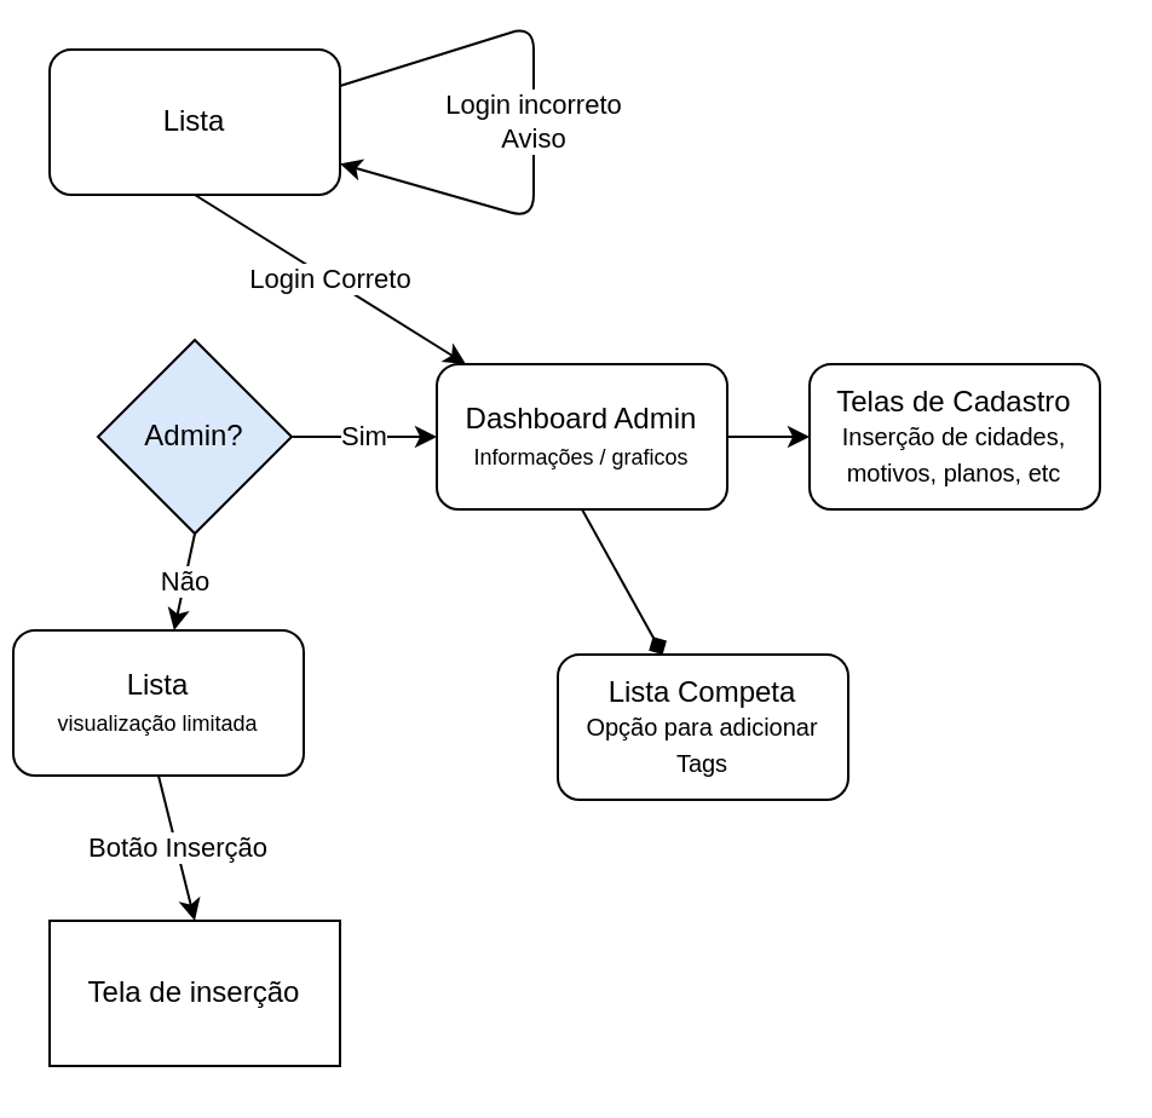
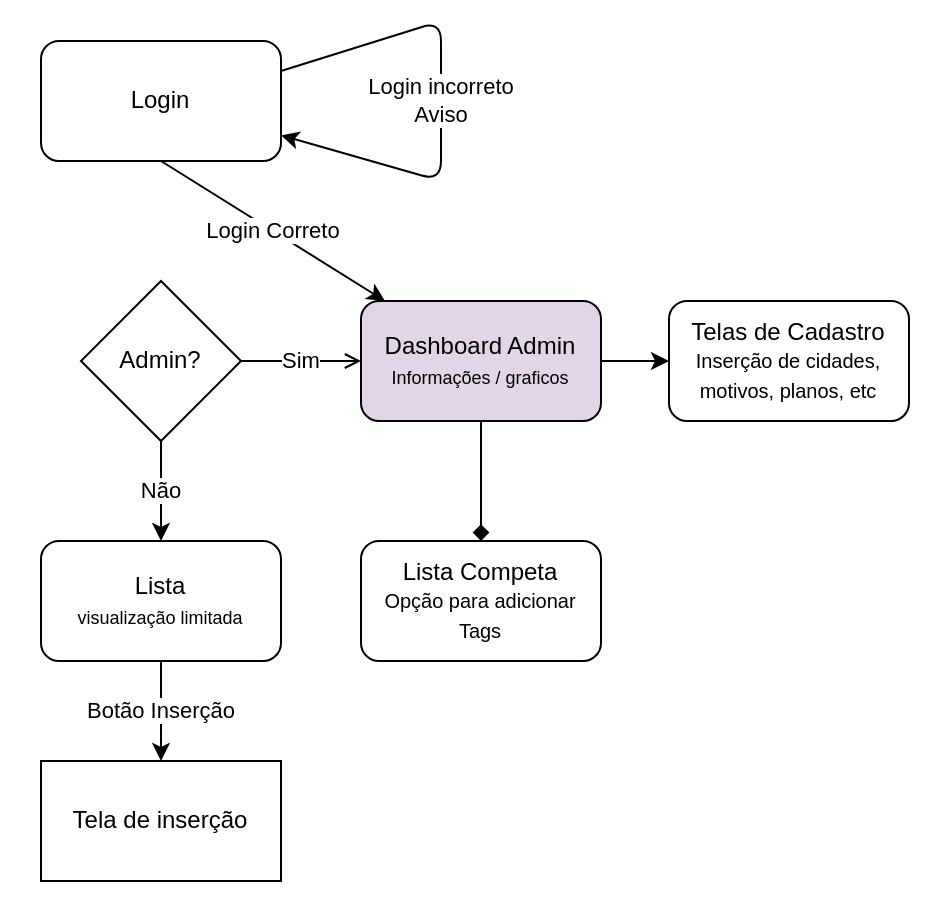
- <mxCell id="2" value="Lista" style="rounded=1;whiteSpace=wrap;html=1;" vertex="1" parent="1"><mxGeometry x="20" y="20" width="120" height="60" as="geometry" /></mxCell>
+ <mxCell id="2" value="Login" style="rounded=1;whiteSpace=wrap;html=1;" vertex="1" parent="1"><mxGeometry x="20" y="20" width="120" height="60" as="geometry" /></mxCell>
- <mxCell id="4" value="Admin?" style="rhombus;whiteSpace=wrap;html=1;fillColor=#dae8fc;" vertex="1" parent="1"><mxGeometry x="40" y="140" width="80" height="80" as="geometry" /></mxCell>
+ <mxCell id="4" value="Admin?" style="rhombus;whiteSpace=wrap;html=1;" vertex="1" parent="1"><mxGeometry x="40" y="140" width="80" height="80" as="geometry" /></mxCell>
- <mxCell id="11" value="Sim" style="endArrow=classic;html=1;entryX=0;entryY=0.5;entryDx=0;entryDy=0;exitX=1;exitY=0.5;exitDx=0;exitDy=0;" edge="1" parent="1" source="4" target="10"><mxGeometry width="50" height="50" relative="1" as="geometry"><mxPoint x="90" y="340" as="sourcePoint" /><mxPoint x="140" y="290" as="targetPoint" /></mxGeometry></mxCell>
+ <mxCell id="11" value="Sim" style="endArrow=open;html=1;entryX=0;entryY=0.5;entryDx=0;entryDy=0;exitX=1;exitY=0.5;exitDx=0;exitDy=0;" edge="1" parent="1" source="4" target="10"><mxGeometry width="50" height="50" relative="1" as="geometry"><mxPoint x="90" y="340" as="sourcePoint" /><mxPoint x="140" y="290" as="targetPoint" /></mxGeometry></mxCell>
- <mxCell id="10" value="Dashboard Admin&lt;br&gt;&lt;font style=&quot;font-size: 9px&quot;&gt;Informações / graficos&lt;/font&gt;" style="rounded=1;whiteSpace=wrap;html=1;" vertex="1" parent="1"><mxGeometry x="180" y="150" width="120" height="60" as="geometry" /></mxCell>
+ <mxCell id="10" value="Dashboard Admin&lt;br&gt;&lt;font style=&quot;font-size: 9px&quot;&gt;Informações / graficos&lt;/font&gt;" style="rounded=1;whiteSpace=wrap;html=1;fillColor=#e1d5e7;" vertex="1" parent="1"><mxGeometry x="180" y="150" width="120" height="60" as="geometry" /></mxCell>
- <mxCell id="3" value="Lista&lt;br&gt;&lt;font style=&quot;font-size: 9px&quot;&gt;visualização limitada&lt;/font&gt;" style="rounded=1;whiteSpace=wrap;html=1;" vertex="1" parent="1"><mxGeometry x="5" y="260" width="120" height="60" as="geometry" /></mxCell>
+ <mxCell id="3" value="Lista&lt;br&gt;&lt;font style=&quot;font-size: 9px&quot;&gt;visualização limitada&lt;/font&gt;" style="rounded=1;whiteSpace=wrap;html=1;" vertex="1" parent="1"><mxGeometry x="20" y="270" width="120" height="60" as="geometry" /></mxCell>
- <mxCell id="12" value="Lista Competa&lt;br style=&quot;font-size: 9px&quot;&gt;&lt;font size=&quot;1&quot;&gt;Opção para adicionar Tags&lt;/font&gt;" style="rounded=1;whiteSpace=wrap;html=1;" vertex="1" parent="1"><mxGeometry x="230" y="270" width="120" height="60" as="geometry" /></mxCell>
+ <mxCell id="12" value="Lista Competa&lt;br style=&quot;font-size: 9px&quot;&gt;&lt;font size=&quot;1&quot;&gt;Opção para adicionar Tags&lt;/font&gt;" style="rounded=1;whiteSpace=wrap;html=1;" vertex="1" parent="1"><mxGeometry x="180" y="270" width="120" height="60" as="geometry" /></mxCell>
